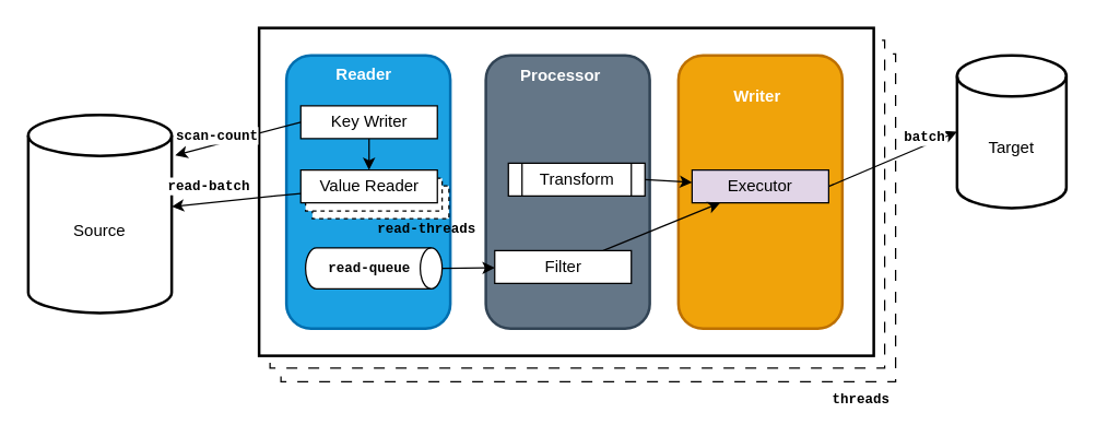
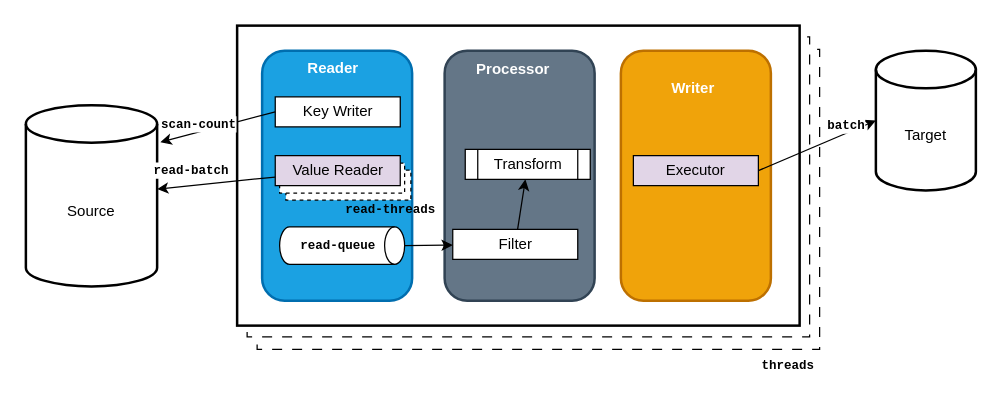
- <mxCell id="14" value="" style="endArrow=classic;html=1;rounded=0;" edge="1" parent="1" source="12" target="13"><mxGeometry width="50" height="50" relative="1" as="geometry"><mxPoint x="251" y="110" as="sourcePoint" /><mxPoint x="250.5" y="140" as="targetPoint" /></mxGeometry></mxCell>
- <mxCell id="31" value="" style="endArrow=classic;html=1;rounded=0;exitX=1;exitY=0.5;exitDx=0;exitDy=0;" edge="1" parent="1" source="33" target="23"><mxGeometry width="50" height="50" relative="1" as="geometry"><mxPoint x="460" y="151" as="sourcePoint" /><mxPoint x="487" y="200" as="targetPoint" /></mxGeometry></mxCell>
- <mxCell id="13" value="Value&amp;nbsp;&lt;span style=&quot;background-color: initial;&quot;&gt;Reader&lt;/span&gt;" style="rounded=0;whiteSpace=wrap;html=1;" vertex="1" parent="1"><mxGeometry x="219.5" y="124" width="100" height="24" as="geometry" /></mxCell>
+ <mxCell id="13" value="Value&amp;nbsp;&lt;span style=&quot;background-color: initial;&quot;&gt;Reader&lt;/span&gt;" style="rounded=0;whiteSpace=wrap;html=1;fillColor=#e1d5e7;" vertex="1" parent="1"><mxGeometry x="219.5" y="124" width="100" height="24" as="geometry" /></mxCell>
- <mxCell id="29" value="" style="endArrow=classic;html=1;rounded=0;" edge="1" parent="1" source="28" target="23"><mxGeometry width="50" height="50" relative="1" as="geometry"><mxPoint x="301" y="165" as="sourcePoint" /><mxPoint x="411" y="170.84" as="targetPoint" /></mxGeometry></mxCell>
+ <mxCell id="29" value="" style="endArrow=classic;html=1;rounded=0;" edge="1" parent="1" source="28" target="33"><mxGeometry width="50" height="50" relative="1" as="geometry"><mxPoint x="301" y="165" as="sourcePoint" /><mxPoint x="411" y="170.84" as="targetPoint" /></mxGeometry></mxCell>
